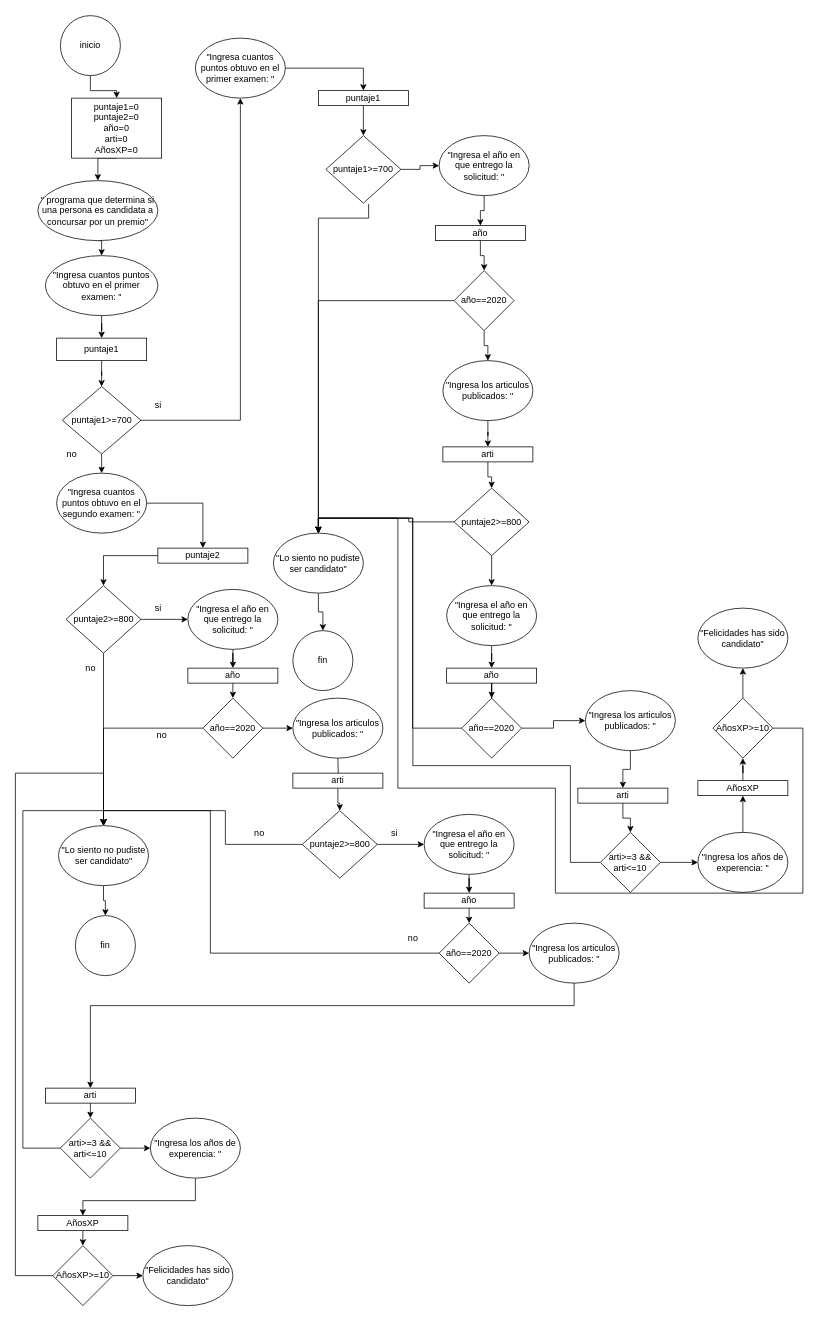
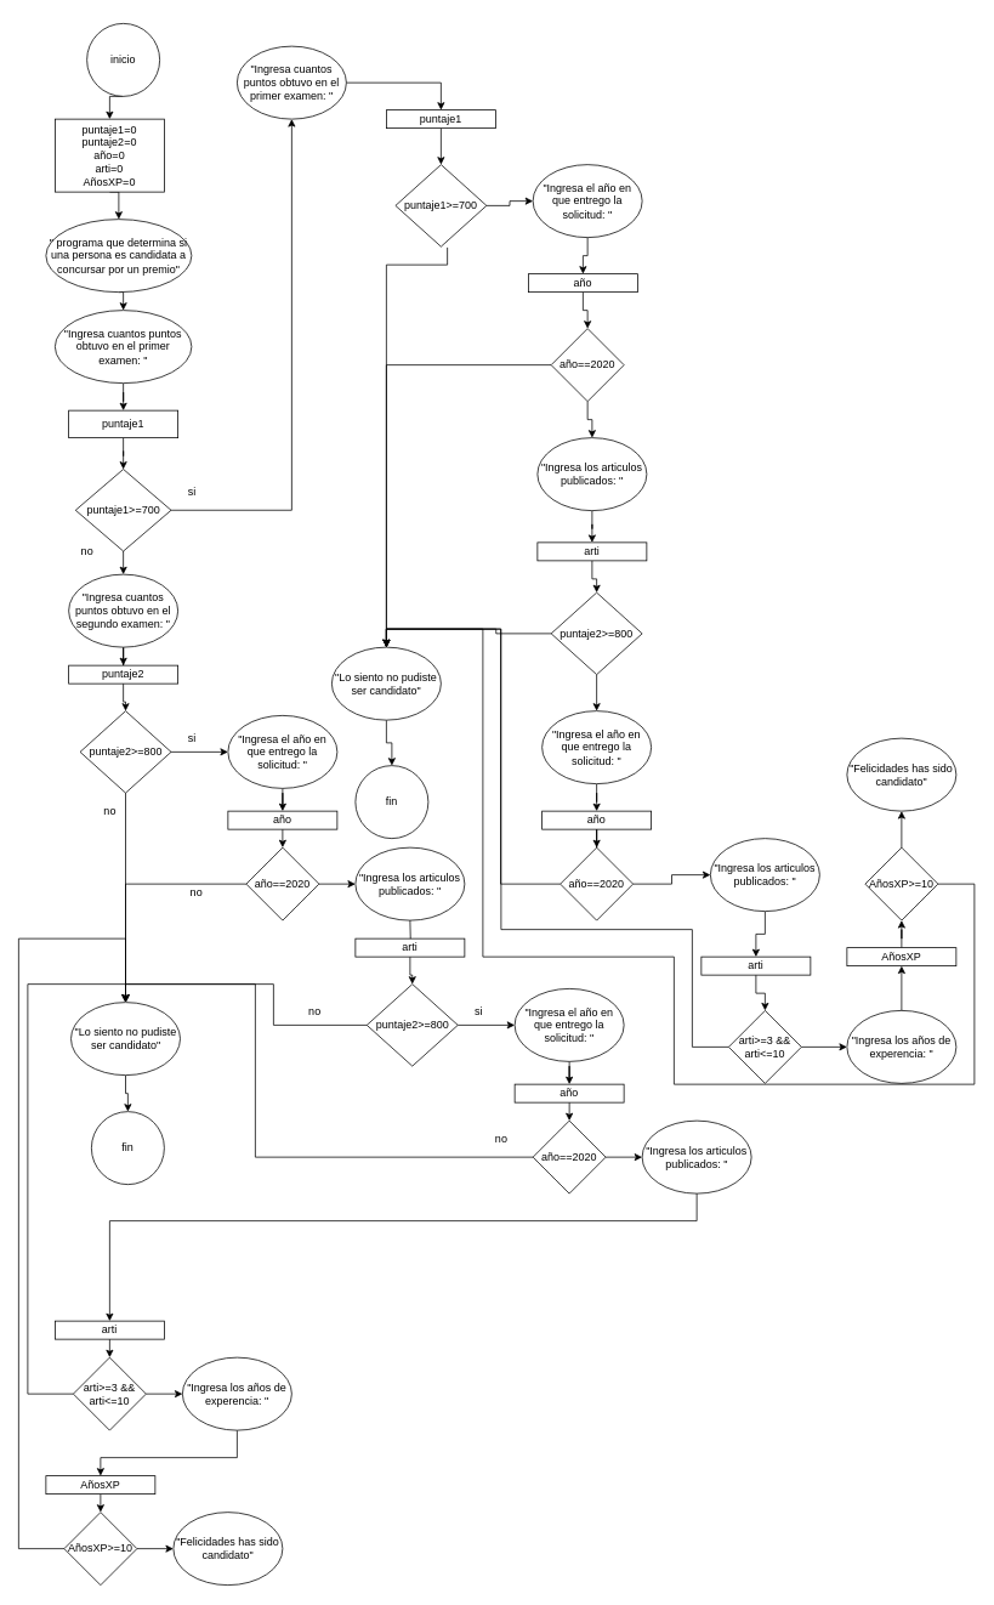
- <mxCell id="3" value="inicio" style="ellipse;whiteSpace=wrap;html=1;aspect=fixed;" vertex="1" parent="1"><mxGeometry x="80" width="80" height="80" as="geometry" y="20" /></mxCell>
+ <mxCell id="3" value="inicio" style="ellipse;whiteSpace=wrap;html=1;aspect=fixed;" vertex="1" parent="1"><mxGeometry x="95" y="25" width="80" height="80" as="geometry" /></mxCell>
- <mxCell id="5" value="puntaje1=0&lt;br&gt;puntaje2=0&lt;br&gt;año=0&lt;br&gt;arti=0&lt;br&gt;AñosXP=0" style="rounded=0;whiteSpace=wrap;html=1;" vertex="1" parent="1"><mxGeometry x="95" y="130" width="120" height="80" as="geometry" /></mxCell>
+ <mxCell id="5" value="puntaje1=0&lt;br&gt;puntaje2=0&lt;br&gt;año=0&lt;br&gt;arti=0&lt;br&gt;AñosXP=0" style="rounded=0;whiteSpace=wrap;html=1;" vertex="1" parent="1"><mxGeometry x="60" y="130" width="120" height="80" as="geometry" /></mxCell>
- <mxCell id="20" value="puntaje2" style="rounded=0;whiteSpace=wrap;html=1;" vertex="1" parent="1"><mxGeometry x="210" y="730" width="120" height="20" as="geometry" /></mxCell>
+ <mxCell id="20" value="puntaje2" style="rounded=0;whiteSpace=wrap;html=1;" vertex="1" parent="1"><mxGeometry x="75" y="730" width="120" height="20" as="geometry" /></mxCell>
